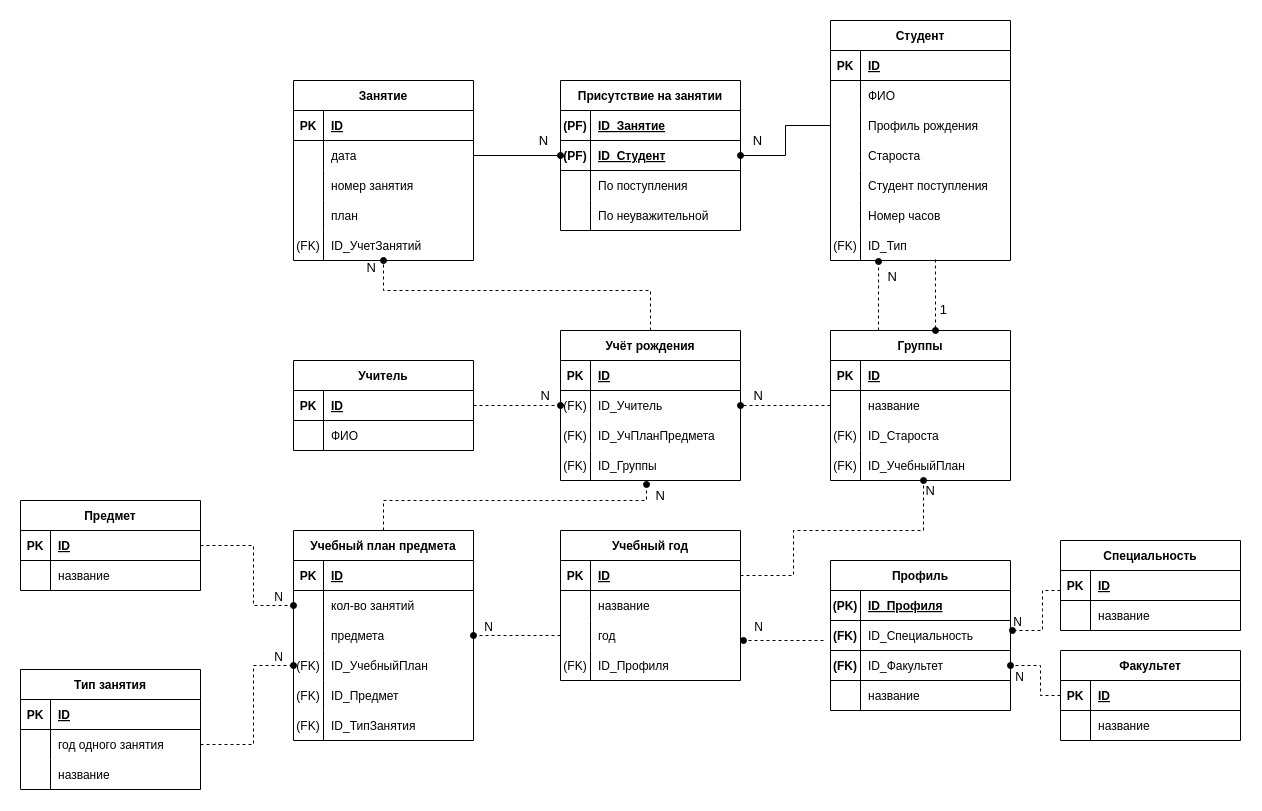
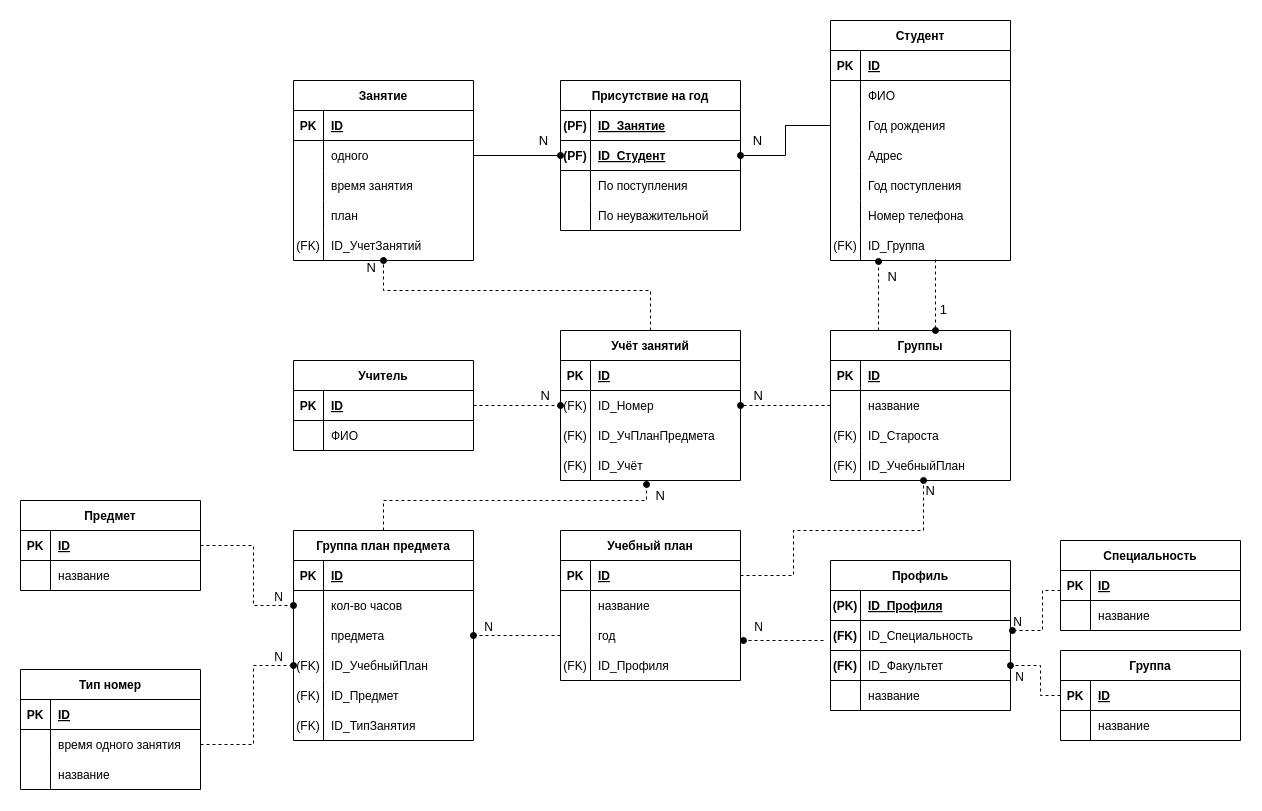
- <mxCell id="148" value="Присутствие на занятии" style="shape=table;startSize=30;container=1;collapsible=1;childLayout=tableLayout;fixedRows=1;rowLines=0;fontStyle=1;align=center;resizeLast=1;" parent="1" vertex="1"><mxGeometry x="560" y="80" width="180" height="150" as="geometry" /></mxCell>
+ <mxCell id="148" value="Присутствие на год" style="shape=table;startSize=30;container=1;collapsible=1;childLayout=tableLayout;fixedRows=1;rowLines=0;fontStyle=1;align=center;resizeLast=1;" parent="1" vertex="1"><mxGeometry x="560" y="80" width="180" height="150" as="geometry" /></mxCell>
- <mxCell id="112" value="Профиль рождения" style="shape=partialRectangle;connectable=0;fillColor=none;top=0;left=0;bottom=0;right=0;align=left;spacingLeft=6;overflow=hidden;" parent="110" vertex="1"><mxGeometry x="30" width="150" height="30" as="geometry"><mxRectangle width="150" height="30" as="alternateBounds" /></mxGeometry></mxCell>
+ <mxCell id="112" value="Год рождения" style="shape=partialRectangle;connectable=0;fillColor=none;top=0;left=0;bottom=0;right=0;align=left;spacingLeft=6;overflow=hidden;" parent="110" vertex="1"><mxGeometry x="30" width="150" height="30" as="geometry"><mxRectangle width="150" height="30" as="alternateBounds" /></mxGeometry></mxCell>
- <mxCell id="138" value="дата" style="shape=partialRectangle;connectable=0;fillColor=none;top=0;left=0;bottom=0;right=0;align=left;spacingLeft=6;overflow=hidden;" parent="136" vertex="1"><mxGeometry x="30" width="150" height="30" as="geometry"><mxRectangle width="150" height="30" as="alternateBounds" /></mxGeometry></mxCell>
+ <mxCell id="138" value="одного" style="shape=partialRectangle;connectable=0;fillColor=none;top=0;left=0;bottom=0;right=0;align=left;spacingLeft=6;overflow=hidden;" parent="136" vertex="1"><mxGeometry x="30" width="150" height="30" as="geometry"><mxRectangle width="150" height="30" as="alternateBounds" /></mxGeometry></mxCell>
- <mxCell id="115" value="Староста" style="shape=partialRectangle;connectable=0;fillColor=none;top=0;left=0;bottom=0;right=0;align=left;spacingLeft=6;overflow=hidden;" parent="113" vertex="1"><mxGeometry x="30" width="150" height="30" as="geometry"><mxRectangle width="150" height="30" as="alternateBounds" /></mxGeometry></mxCell>
+ <mxCell id="115" value="Адрес" style="shape=partialRectangle;connectable=0;fillColor=none;top=0;left=0;bottom=0;right=0;align=left;spacingLeft=6;overflow=hidden;" parent="113" vertex="1"><mxGeometry x="30" width="150" height="30" as="geometry"><mxRectangle width="150" height="30" as="alternateBounds" /></mxGeometry></mxCell>
- <mxCell id="141" value="номер занятия" style="shape=partialRectangle;connectable=0;fillColor=none;top=0;left=0;bottom=0;right=0;align=left;spacingLeft=6;overflow=hidden;" parent="139" vertex="1"><mxGeometry x="30" width="150" height="30" as="geometry"><mxRectangle width="150" height="30" as="alternateBounds" /></mxGeometry></mxCell>
+ <mxCell id="141" value="время занятия" style="shape=partialRectangle;connectable=0;fillColor=none;top=0;left=0;bottom=0;right=0;align=left;spacingLeft=6;overflow=hidden;" parent="139" vertex="1"><mxGeometry x="30" width="150" height="30" as="geometry"><mxRectangle width="150" height="30" as="alternateBounds" /></mxGeometry></mxCell>
- <mxCell id="118" value="Студент поступления" style="shape=partialRectangle;connectable=0;fillColor=none;top=0;left=0;bottom=0;right=0;align=left;spacingLeft=6;overflow=hidden;" parent="116" vertex="1"><mxGeometry x="30" width="150" height="30" as="geometry"><mxRectangle width="150" height="30" as="alternateBounds" /></mxGeometry></mxCell>
+ <mxCell id="118" value="Год поступления" style="shape=partialRectangle;connectable=0;fillColor=none;top=0;left=0;bottom=0;right=0;align=left;spacingLeft=6;overflow=hidden;" parent="116" vertex="1"><mxGeometry x="30" width="150" height="30" as="geometry"><mxRectangle width="150" height="30" as="alternateBounds" /></mxGeometry></mxCell>
- <mxCell id="121" value="Номер часов" style="shape=partialRectangle;connectable=0;fillColor=none;top=0;left=0;bottom=0;right=0;align=left;spacingLeft=6;overflow=hidden;" vertex="1" parent="119"><mxGeometry x="30" width="150" height="30" as="geometry"><mxRectangle width="150" height="30" as="alternateBounds" /></mxGeometry></mxCell>
+ <mxCell id="121" value="Номер телефона" style="shape=partialRectangle;connectable=0;fillColor=none;top=0;left=0;bottom=0;right=0;align=left;spacingLeft=6;overflow=hidden;" vertex="1" parent="119"><mxGeometry x="30" width="150" height="30" as="geometry"><mxRectangle width="150" height="30" as="alternateBounds" /></mxGeometry></mxCell>
- <mxCell id="124" value="ID_Тип" style="shape=partialRectangle;connectable=0;fillColor=none;top=0;left=0;bottom=0;right=0;align=left;spacingLeft=6;overflow=hidden;" parent="122" vertex="1"><mxGeometry x="30" width="150" height="30" as="geometry"><mxRectangle width="150" height="30" as="alternateBounds" /></mxGeometry></mxCell>
+ <mxCell id="124" value="ID_Группа" style="shape=partialRectangle;connectable=0;fillColor=none;top=0;left=0;bottom=0;right=0;align=left;spacingLeft=6;overflow=hidden;" parent="122" vertex="1"><mxGeometry x="30" width="150" height="30" as="geometry"><mxRectangle width="150" height="30" as="alternateBounds" /></mxGeometry></mxCell>
- <mxCell id="161" value="Учёт рождения" style="shape=table;startSize=30;container=1;collapsible=1;childLayout=tableLayout;fixedRows=1;rowLines=0;fontStyle=1;align=center;resizeLast=1;" parent="1" vertex="1"><mxGeometry x="560" y="330" width="180" height="150" as="geometry" /></mxCell>
+ <mxCell id="161" value="Учёт занятий" style="shape=table;startSize=30;container=1;collapsible=1;childLayout=tableLayout;fixedRows=1;rowLines=0;fontStyle=1;align=center;resizeLast=1;" parent="1" vertex="1"><mxGeometry x="560" y="330" width="180" height="150" as="geometry" /></mxCell>
- <mxCell id="167" value="ID_Учитель" style="shape=partialRectangle;connectable=0;fillColor=none;top=0;left=0;bottom=0;right=0;align=left;spacingLeft=6;overflow=hidden;" parent="165" vertex="1"><mxGeometry x="30" width="150" height="30" as="geometry"><mxRectangle width="150" height="30" as="alternateBounds" /></mxGeometry></mxCell>
+ <mxCell id="167" value="ID_Номер" style="shape=partialRectangle;connectable=0;fillColor=none;top=0;left=0;bottom=0;right=0;align=left;spacingLeft=6;overflow=hidden;" parent="165" vertex="1"><mxGeometry x="30" width="150" height="30" as="geometry"><mxRectangle width="150" height="30" as="alternateBounds" /></mxGeometry></mxCell>
- <mxCell id="173" value="ID_Группы" style="shape=partialRectangle;connectable=0;fillColor=none;top=0;left=0;bottom=0;right=0;align=left;spacingLeft=6;overflow=hidden;" parent="171" vertex="1"><mxGeometry x="30" width="150" height="30" as="geometry"><mxRectangle width="150" height="30" as="alternateBounds" /></mxGeometry></mxCell>
+ <mxCell id="173" value="ID_Учёт" style="shape=partialRectangle;connectable=0;fillColor=none;top=0;left=0;bottom=0;right=0;align=left;spacingLeft=6;overflow=hidden;" parent="171" vertex="1"><mxGeometry x="30" width="150" height="30" as="geometry"><mxRectangle width="150" height="30" as="alternateBounds" /></mxGeometry></mxCell>
- <mxCell id="48" value="Учебный план предмета" style="shape=table;startSize=30;container=1;collapsible=1;childLayout=tableLayout;fixedRows=1;rowLines=0;fontStyle=1;align=center;resizeLast=1;" parent="1" vertex="1"><mxGeometry x="293" y="530" width="180" height="210" as="geometry" /></mxCell>
+ <mxCell id="48" value="Группа план предмета" style="shape=table;startSize=30;container=1;collapsible=1;childLayout=tableLayout;fixedRows=1;rowLines=0;fontStyle=1;align=center;resizeLast=1;" parent="1" vertex="1"><mxGeometry x="293" y="530" width="180" height="210" as="geometry" /></mxCell>
- <mxCell id="33" value="Учебный год" style="shape=table;startSize=30;container=1;collapsible=1;childLayout=tableLayout;fixedRows=1;rowLines=0;fontStyle=1;align=center;resizeLast=1;" parent="1" vertex="1"><mxGeometry x="560" y="530" width="180" height="150" as="geometry" /></mxCell>
+ <mxCell id="33" value="Учебный план" style="shape=table;startSize=30;container=1;collapsible=1;childLayout=tableLayout;fixedRows=1;rowLines=0;fontStyle=1;align=center;resizeLast=1;" parent="1" vertex="1"><mxGeometry x="560" y="530" width="180" height="150" as="geometry" /></mxCell>
- <mxCell id="54" value="кол-во занятий" style="shape=partialRectangle;connectable=0;fillColor=none;top=0;left=0;bottom=0;right=0;align=left;spacingLeft=6;overflow=hidden;" parent="52" vertex="1"><mxGeometry x="30" width="150" height="30" as="geometry"><mxRectangle width="150" height="30" as="alternateBounds" /></mxGeometry></mxCell>
+ <mxCell id="54" value="кол-во часов" style="shape=partialRectangle;connectable=0;fillColor=none;top=0;left=0;bottom=0;right=0;align=left;spacingLeft=6;overflow=hidden;" parent="52" vertex="1"><mxGeometry x="30" width="150" height="30" as="geometry"><mxRectangle width="150" height="30" as="alternateBounds" /></mxGeometry></mxCell>
- <mxCell id="15" value="Факультет" style="shape=table;startSize=30;container=1;collapsible=1;childLayout=tableLayout;fixedRows=1;rowLines=0;fontStyle=1;align=center;resizeLast=1;" parent="1" vertex="1"><mxGeometry x="1060" y="650" width="180" height="90" as="geometry" /></mxCell>
+ <mxCell id="15" value="Группа" style="shape=table;startSize=30;container=1;collapsible=1;childLayout=tableLayout;fixedRows=1;rowLines=0;fontStyle=1;align=center;resizeLast=1;" parent="1" vertex="1"><mxGeometry x="1060" y="650" width="180" height="90" as="geometry" /></mxCell>
- <mxCell id="74" value="Тип занятия" style="shape=table;startSize=30;container=1;collapsible=1;childLayout=tableLayout;fixedRows=1;rowLines=0;fontStyle=1;align=center;resizeLast=1;" parent="1" vertex="1"><mxGeometry x="20" y="669" width="180" height="120" as="geometry" /></mxCell>
+ <mxCell id="74" value="Тип номер" style="shape=table;startSize=30;container=1;collapsible=1;childLayout=tableLayout;fixedRows=1;rowLines=0;fontStyle=1;align=center;resizeLast=1;" parent="1" vertex="1"><mxGeometry x="20" y="669" width="180" height="120" as="geometry" /></mxCell>
- <mxCell id="80" value="год одного занятия" style="shape=partialRectangle;connectable=0;fillColor=none;top=0;left=0;bottom=0;right=0;align=left;spacingLeft=6;overflow=hidden;" parent="78" vertex="1"><mxGeometry x="30" width="150" height="30" as="geometry"><mxRectangle width="150" height="30" as="alternateBounds" /></mxGeometry></mxCell>
+ <mxCell id="80" value="время одного занятия" style="shape=partialRectangle;connectable=0;fillColor=none;top=0;left=0;bottom=0;right=0;align=left;spacingLeft=6;overflow=hidden;" parent="78" vertex="1"><mxGeometry x="30" width="150" height="30" as="geometry"><mxRectangle width="150" height="30" as="alternateBounds" /></mxGeometry></mxCell>
